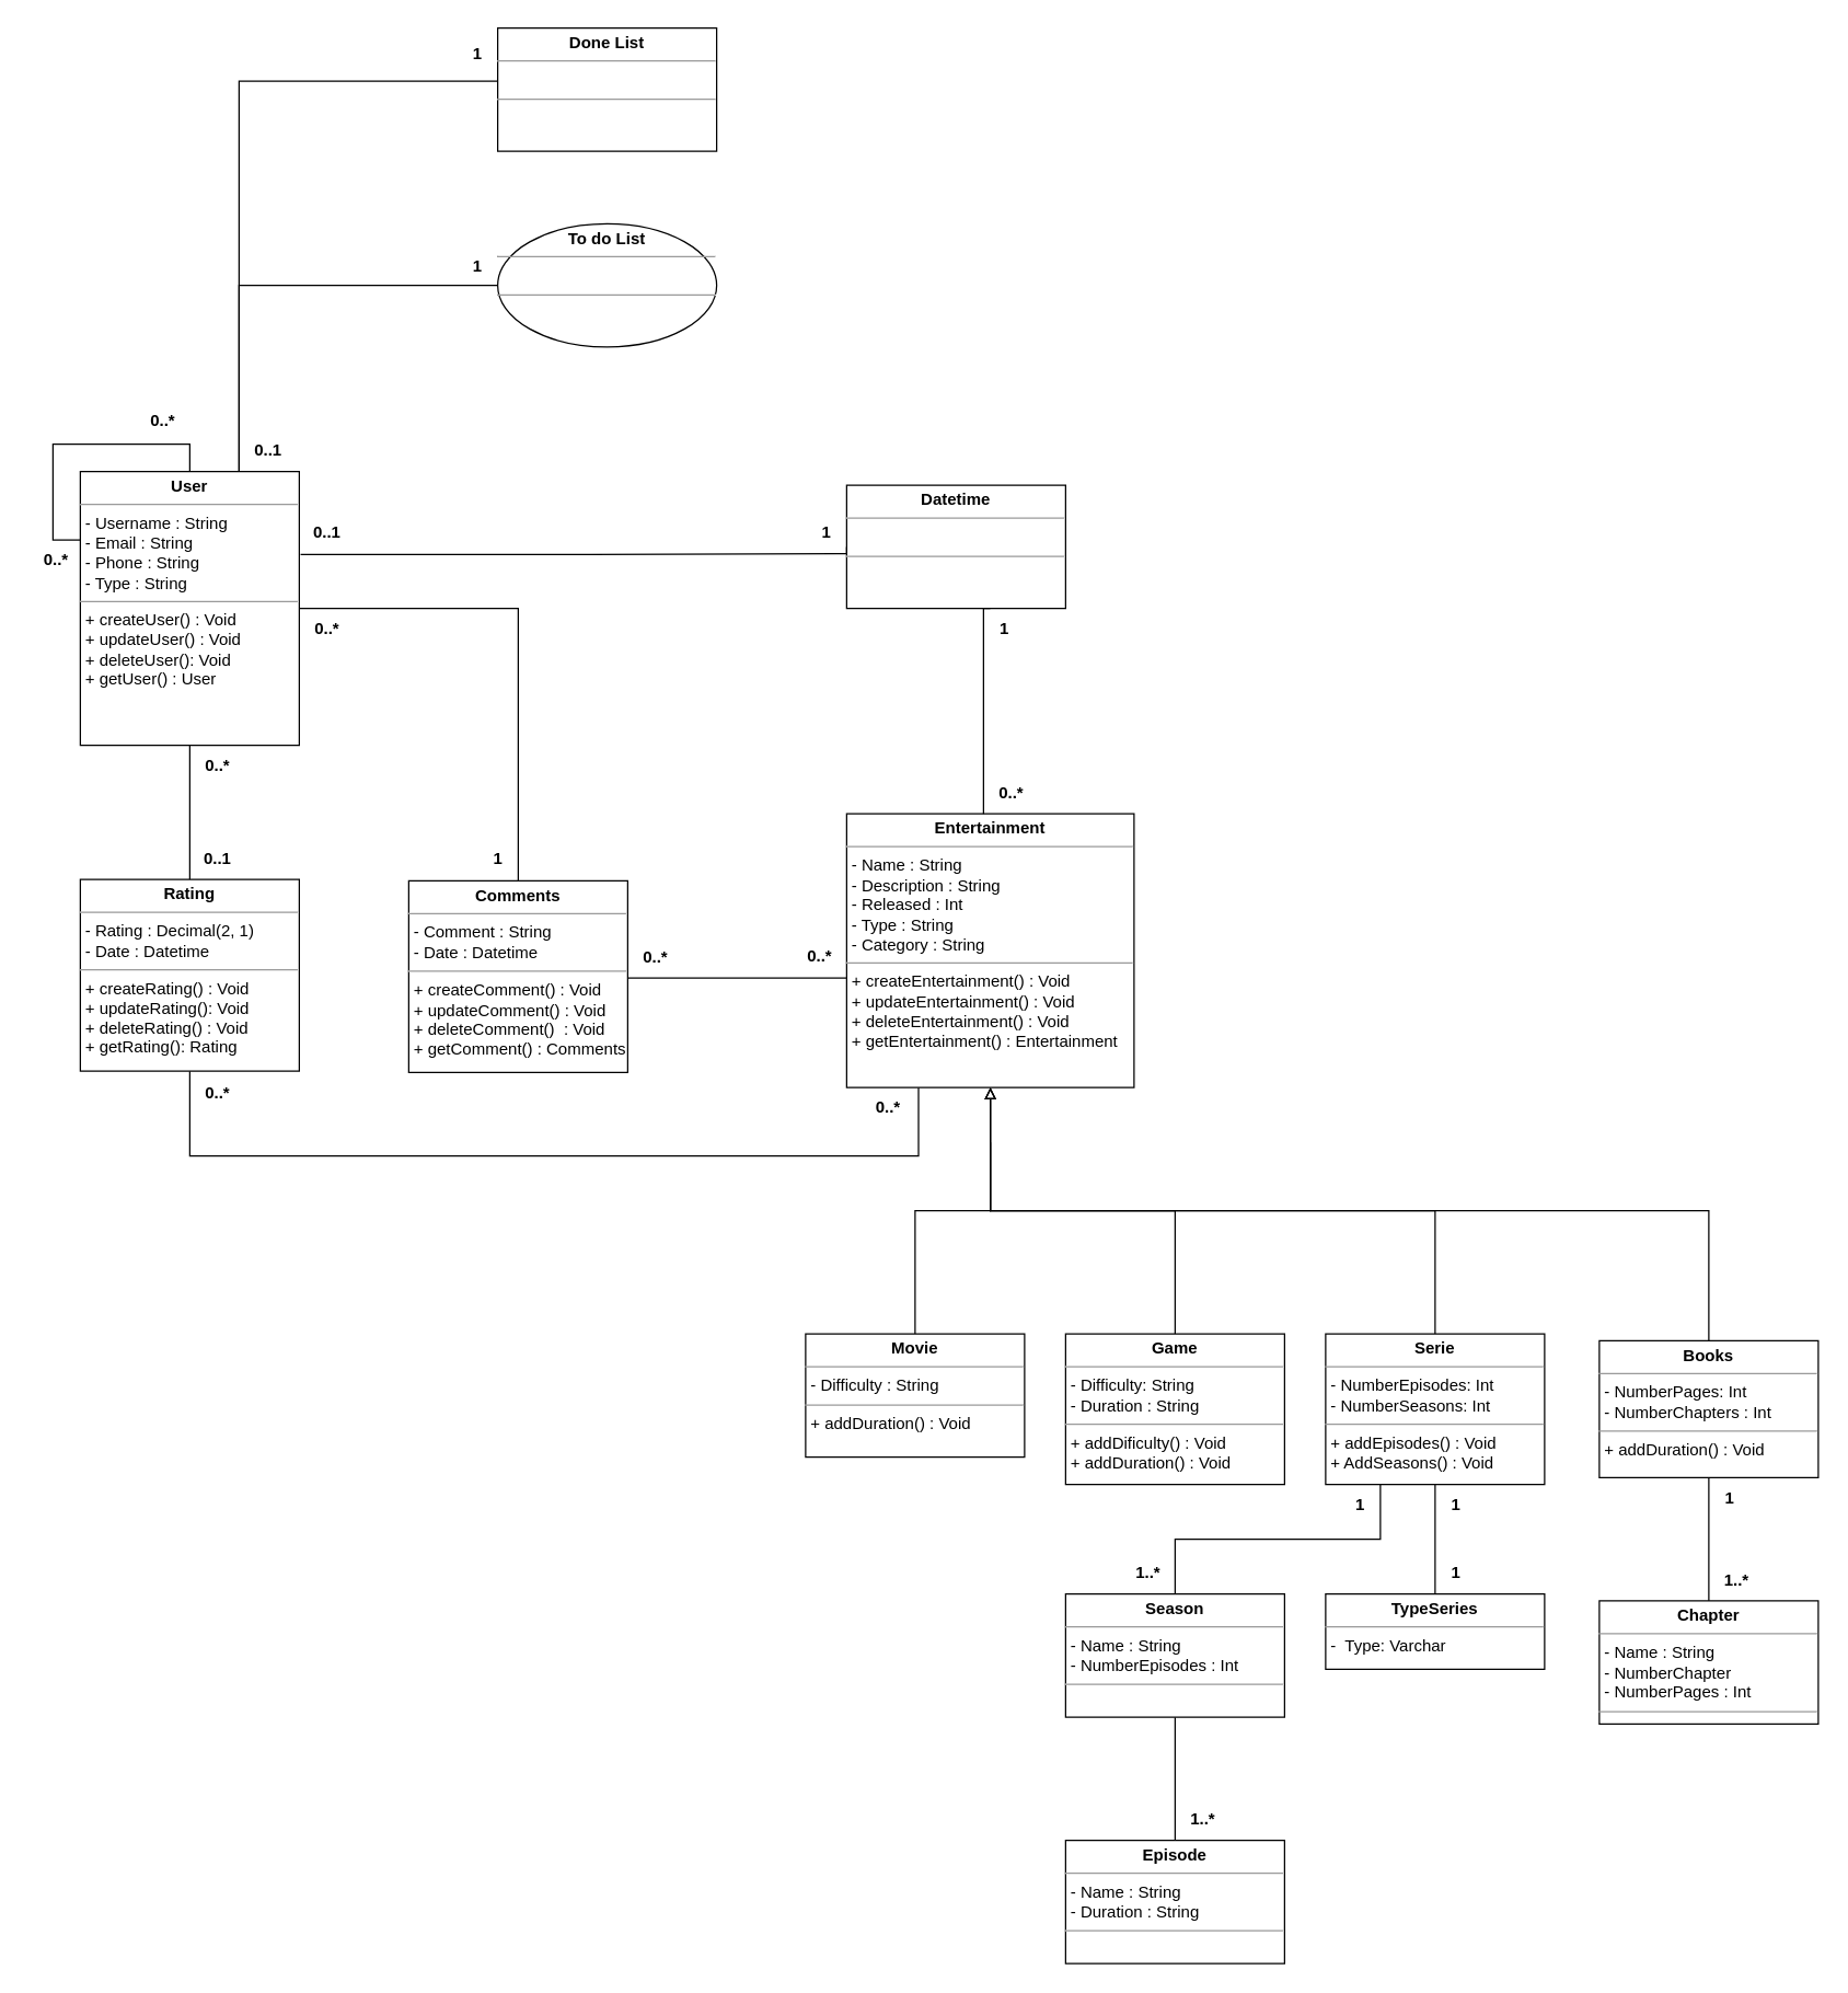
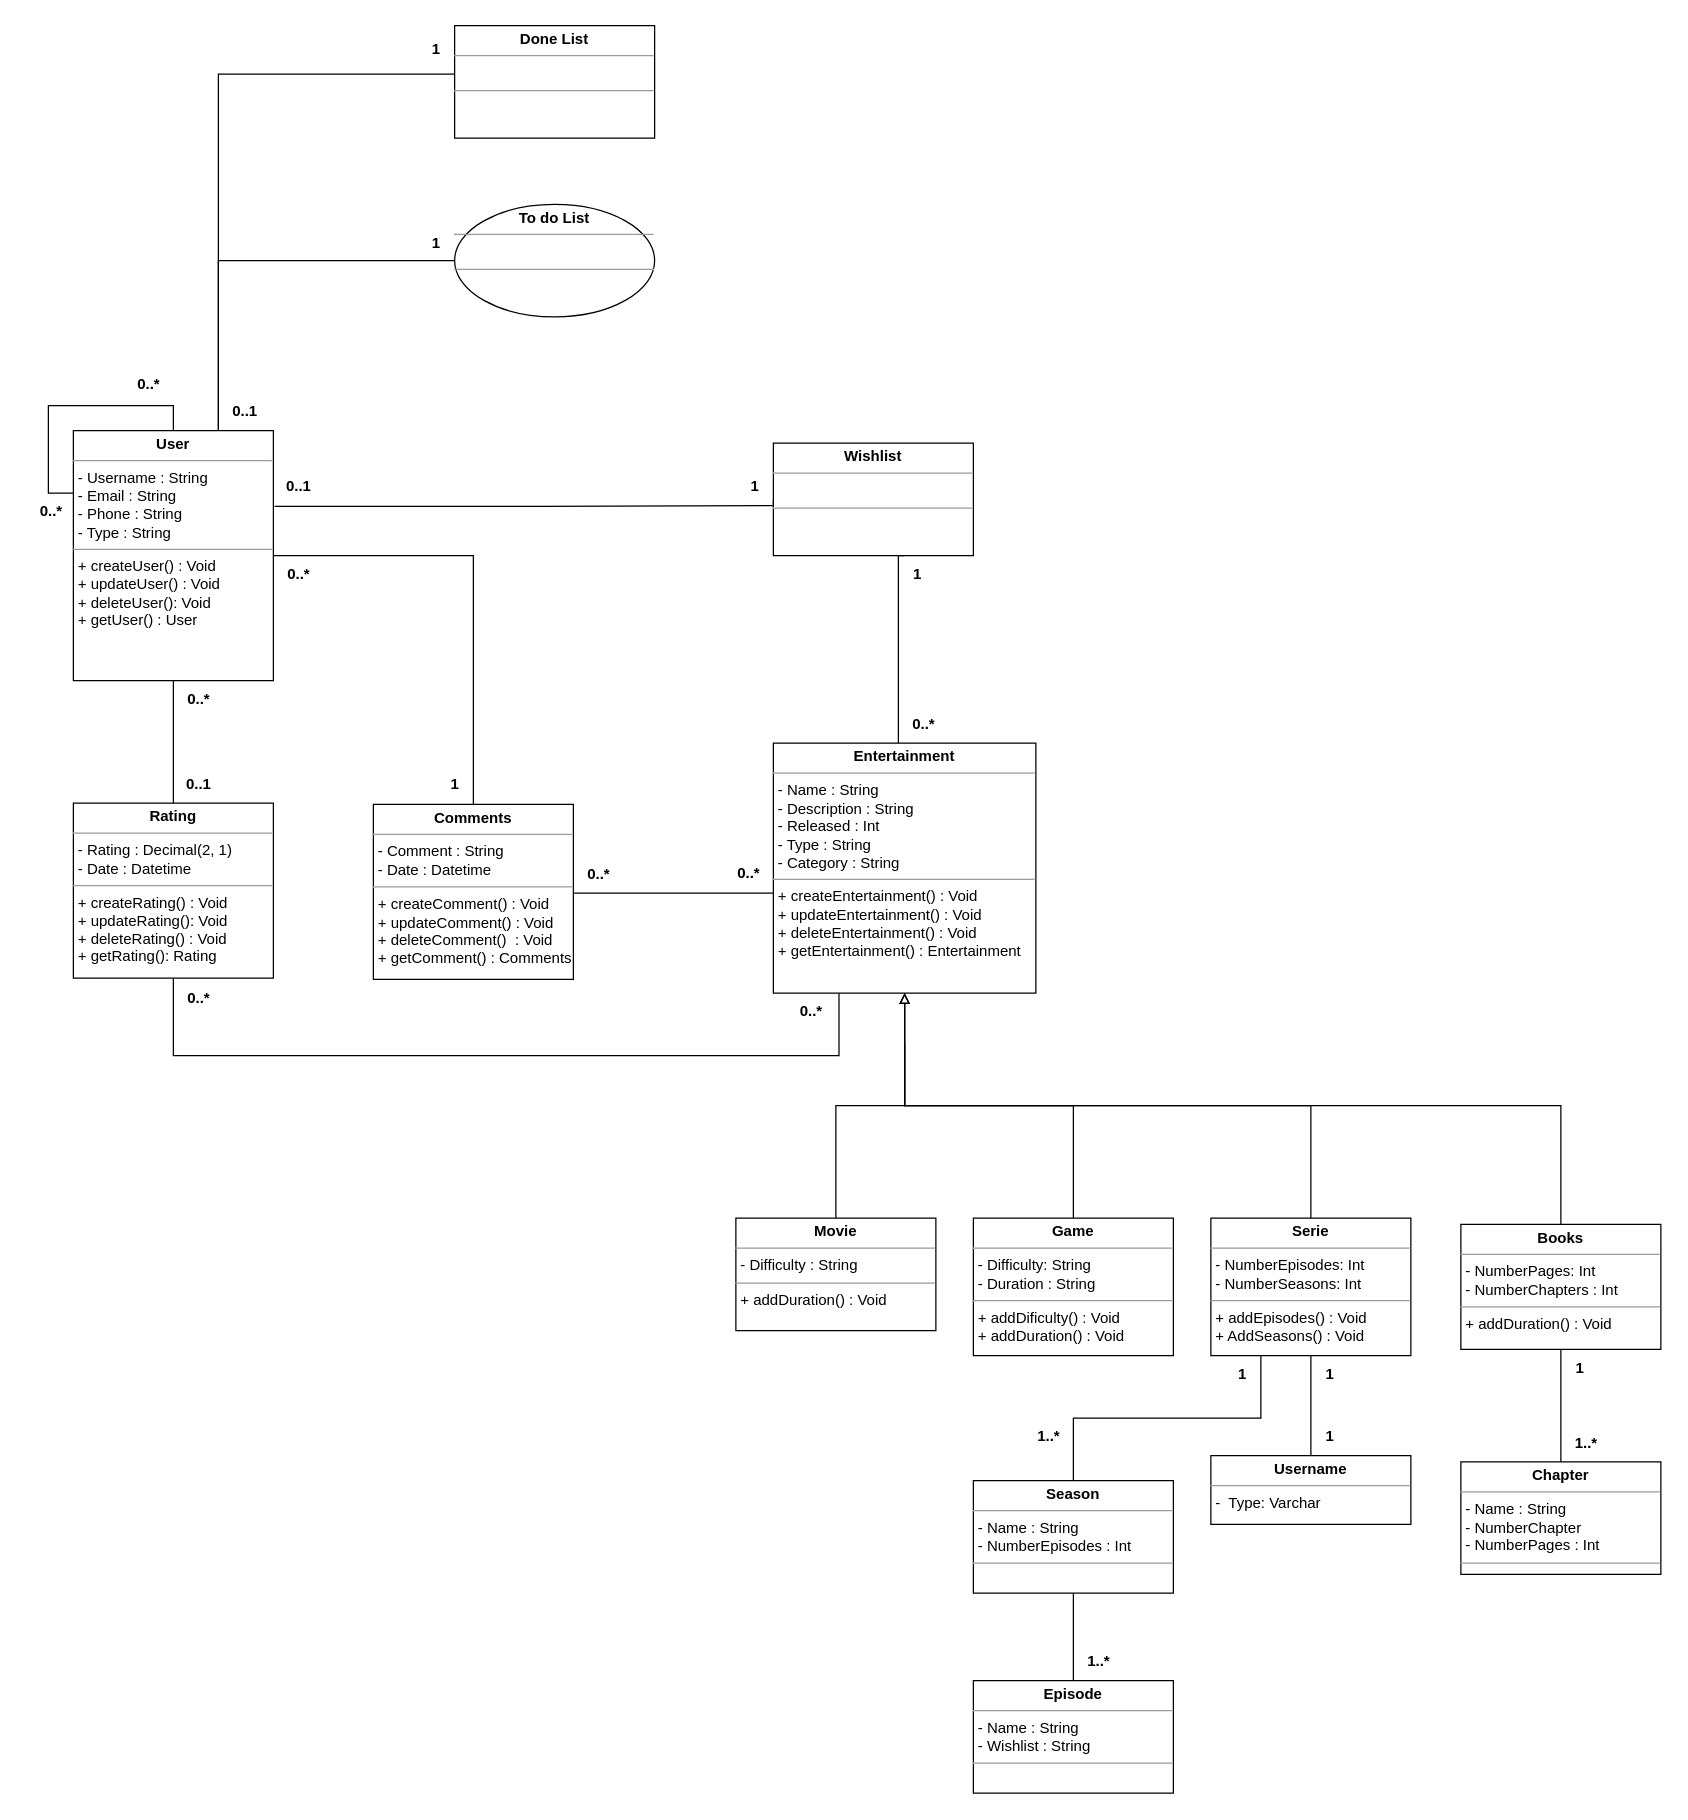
- <mxCell id="10" value="&lt;p style=&quot;margin:0px;margin-top:4px;text-align:center;&quot;&gt;&lt;b&gt;Datetime&lt;/b&gt;&lt;/p&gt;&lt;hr size=&quot;1&quot;&gt;&lt;p style=&quot;margin:0px;margin-left:4px;&quot;&gt;&lt;br&gt;&lt;/p&gt;&lt;hr size=&quot;1&quot;&gt;&lt;p style=&quot;margin:0px;margin-left:4px;&quot;&gt;&lt;br&gt;&lt;/p&gt;" style="verticalAlign=top;align=left;overflow=fill;fontSize=12;fontFamily=Helvetica;html=1;whiteSpace=wrap;" parent="1" vertex="1"><mxGeometry x="618" y="354" width="160" height="90" as="geometry" /></mxCell>
+ <mxCell id="10" value="&lt;p style=&quot;margin:0px;margin-top:4px;text-align:center;&quot;&gt;&lt;b&gt;Wishlist&lt;/b&gt;&lt;/p&gt;&lt;hr size=&quot;1&quot;&gt;&lt;p style=&quot;margin:0px;margin-left:4px;&quot;&gt;&lt;br&gt;&lt;/p&gt;&lt;hr size=&quot;1&quot;&gt;&lt;p style=&quot;margin:0px;margin-left:4px;&quot;&gt;&lt;br&gt;&lt;/p&gt;" style="verticalAlign=top;align=left;overflow=fill;fontSize=12;fontFamily=Helvetica;html=1;whiteSpace=wrap;" parent="1" vertex="1"><mxGeometry x="618" y="354" width="160" height="90" as="geometry" /></mxCell>
- <mxCell id="47" value="&lt;p style=&quot;margin:0px;margin-top:4px;text-align:center;&quot;&gt;&lt;b&gt;TypeSeries&lt;/b&gt;&lt;/p&gt;&lt;hr size=&quot;1&quot;&gt;&lt;p style=&quot;margin:0px;margin-left:4px;&quot;&gt;-&amp;nbsp; Type: Varchar&lt;/p&gt;&lt;p style=&quot;margin:0px;margin-left:4px;&quot;&gt;&lt;br&gt;&lt;/p&gt;" style="verticalAlign=top;align=left;overflow=fill;fontSize=12;fontFamily=Helvetica;html=1;whiteSpace=wrap;" parent="1" vertex="1"><mxGeometry x="968" y="1164" width="160" height="55" as="geometry" /></mxCell>
+ <mxCell id="47" value="&lt;p style=&quot;margin:0px;margin-top:4px;text-align:center;&quot;&gt;&lt;b&gt;Username&lt;/b&gt;&lt;/p&gt;&lt;hr size=&quot;1&quot;&gt;&lt;p style=&quot;margin:0px;margin-left:4px;&quot;&gt;-&amp;nbsp; Type: Varchar&lt;/p&gt;&lt;p style=&quot;margin:0px;margin-left:4px;&quot;&gt;&lt;br&gt;&lt;/p&gt;" style="verticalAlign=top;align=left;overflow=fill;fontSize=12;fontFamily=Helvetica;html=1;whiteSpace=wrap;" parent="1" vertex="1"><mxGeometry x="968" y="1164" width="160" height="55" as="geometry" /></mxCell>
- <mxCell id="39" value="&lt;p style=&quot;margin:0px;margin-top:4px;text-align:center;&quot;&gt;&lt;b&gt;Season&lt;/b&gt;&lt;/p&gt;&lt;hr size=&quot;1&quot;&gt;&lt;p style=&quot;margin:0px;margin-left:4px;&quot;&gt;- Name : String&lt;/p&gt;&lt;p style=&quot;margin:0px;margin-left:4px;&quot;&gt;- NumberEpisodes : Int&lt;/p&gt;&lt;hr size=&quot;1&quot;&gt;&lt;p style=&quot;margin:0px;margin-left:4px;&quot;&gt;&lt;br&gt;&lt;/p&gt;" style="verticalAlign=top;align=left;overflow=fill;fontSize=12;fontFamily=Helvetica;html=1;whiteSpace=wrap;" parent="1" vertex="1"><mxGeometry x="778" y="1164" width="160" height="90" as="geometry" /></mxCell>
+ <mxCell id="39" value="&lt;p style=&quot;margin:0px;margin-top:4px;text-align:center;&quot;&gt;&lt;b&gt;Season&lt;/b&gt;&lt;/p&gt;&lt;hr size=&quot;1&quot;&gt;&lt;p style=&quot;margin:0px;margin-left:4px;&quot;&gt;- Name : String&lt;/p&gt;&lt;p style=&quot;margin:0px;margin-left:4px;&quot;&gt;- NumberEpisodes : Int&lt;/p&gt;&lt;hr size=&quot;1&quot;&gt;&lt;p style=&quot;margin:0px;margin-left:4px;&quot;&gt;&lt;br&gt;&lt;/p&gt;" style="verticalAlign=top;align=left;overflow=fill;fontSize=12;fontFamily=Helvetica;html=1;whiteSpace=wrap;" parent="1" vertex="1"><mxGeometry x="778" y="1184" width="160" height="90" as="geometry" /></mxCell>
- <mxCell id="37" value="&lt;p style=&quot;margin:0px;margin-top:4px;text-align:center;&quot;&gt;&lt;b&gt;Episode&lt;/b&gt;&lt;/p&gt;&lt;hr size=&quot;1&quot;&gt;&lt;p style=&quot;margin:0px;margin-left:4px;&quot;&gt;- Name : String&lt;/p&gt;&lt;p style=&quot;margin:0px;margin-left:4px;&quot;&gt;- Duration : String&lt;/p&gt;&lt;hr size=&quot;1&quot;&gt;&lt;p style=&quot;margin:0px;margin-left:4px;&quot;&gt;&lt;br&gt;&lt;/p&gt;" style="verticalAlign=top;align=left;overflow=fill;fontSize=12;fontFamily=Helvetica;html=1;whiteSpace=wrap;" parent="1" vertex="1"><mxGeometry x="778" y="1344" width="160" height="90" as="geometry" /></mxCell>
+ <mxCell id="37" value="&lt;p style=&quot;margin:0px;margin-top:4px;text-align:center;&quot;&gt;&lt;b&gt;Episode&lt;/b&gt;&lt;/p&gt;&lt;hr size=&quot;1&quot;&gt;&lt;p style=&quot;margin:0px;margin-left:4px;&quot;&gt;- Name : String&lt;/p&gt;&lt;p style=&quot;margin:0px;margin-left:4px;&quot;&gt;- Wishlist : String&lt;/p&gt;&lt;hr size=&quot;1&quot;&gt;&lt;p style=&quot;margin:0px;margin-left:4px;&quot;&gt;&lt;br&gt;&lt;/p&gt;" style="verticalAlign=top;align=left;overflow=fill;fontSize=12;fontFamily=Helvetica;html=1;whiteSpace=wrap;" parent="1" vertex="1"><mxGeometry x="778" y="1344" width="160" height="90" as="geometry" /></mxCell>
